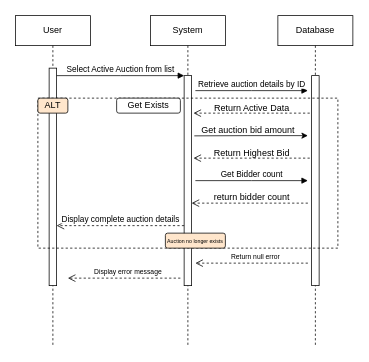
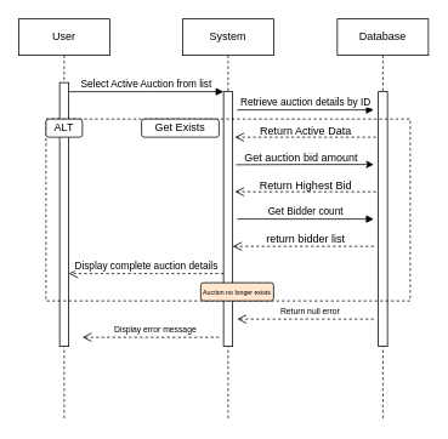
- <mxCell id="21" value="ALT" style="rounded=1;whiteSpace=wrap;html=1;fillColor=#ffe6cc;" vertex="1" parent="1"><mxGeometry x="50" y="130" width="40" height="20" as="geometry" /></mxCell>
+ <mxCell id="21" value="ALT" style="rounded=1;whiteSpace=wrap;html=1;" vertex="1" parent="1"><mxGeometry x="50" y="130" width="40" height="20" as="geometry" /></mxCell>
- <mxCell id="19" value="return bidder count" style="text;html=1;align=center;verticalAlign=middle;resizable=0;points=[];autosize=1;strokeColor=none;fillColor=none;" vertex="1" parent="1"><mxGeometry x="275" y="247" width="120" height="30" as="geometry" /></mxCell>
+ <mxCell id="19" value="return bidder list" style="text;html=1;align=center;verticalAlign=middle;resizable=0;points=[];autosize=1;strokeColor=none;fillColor=none;" vertex="1" parent="1"><mxGeometry x="275" y="247" width="120" height="30" as="geometry" /></mxCell>
